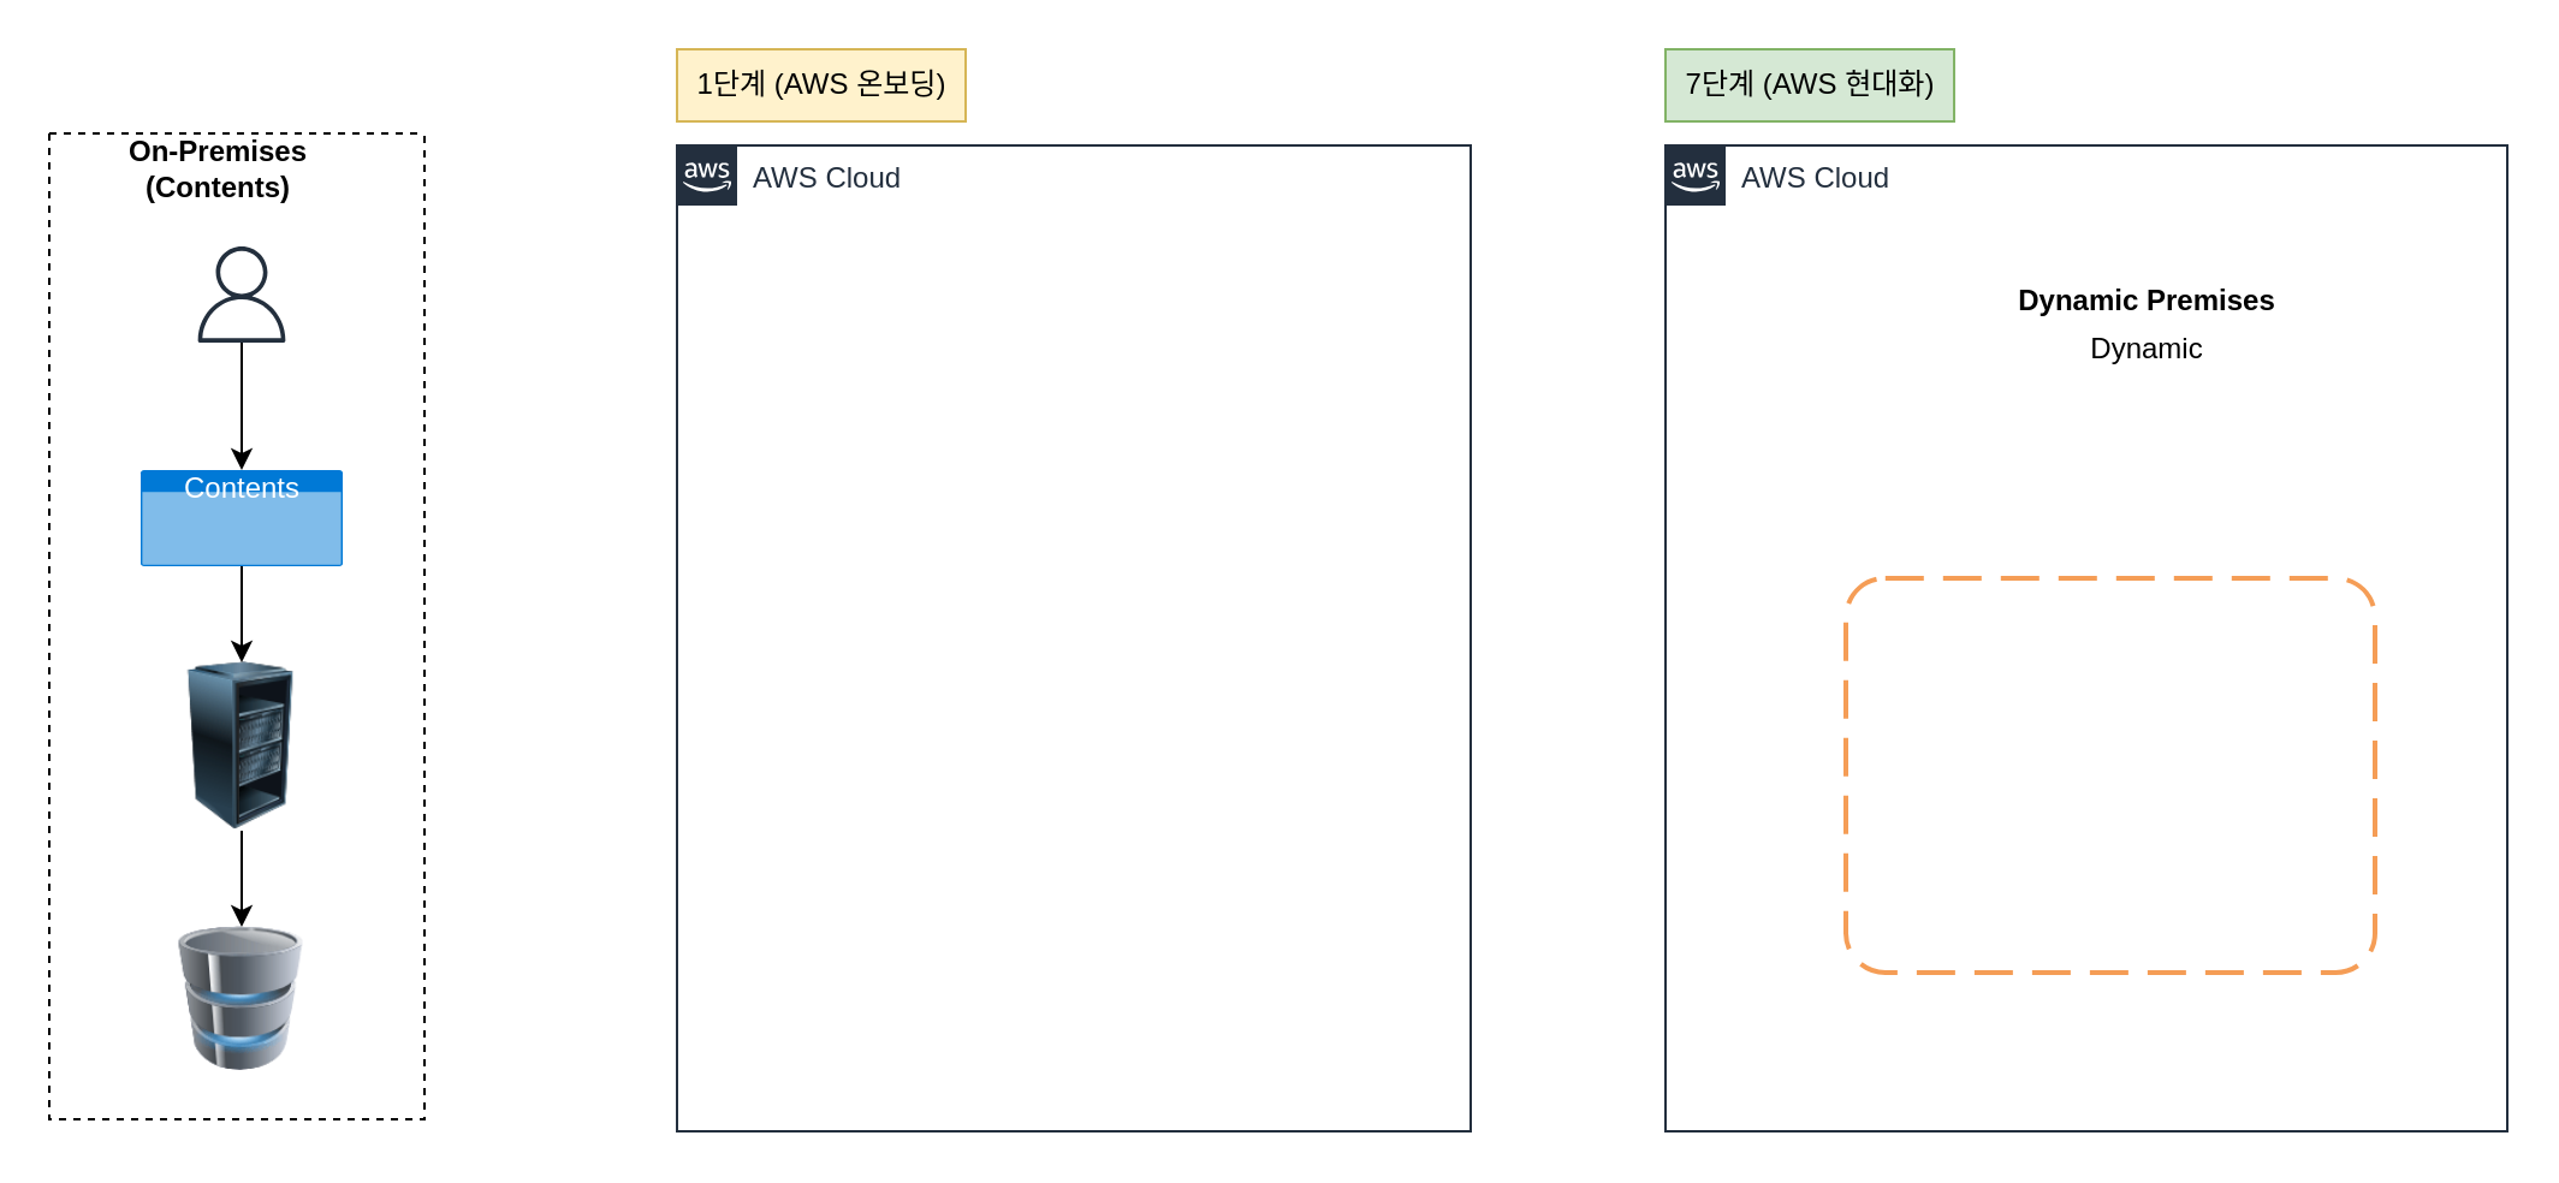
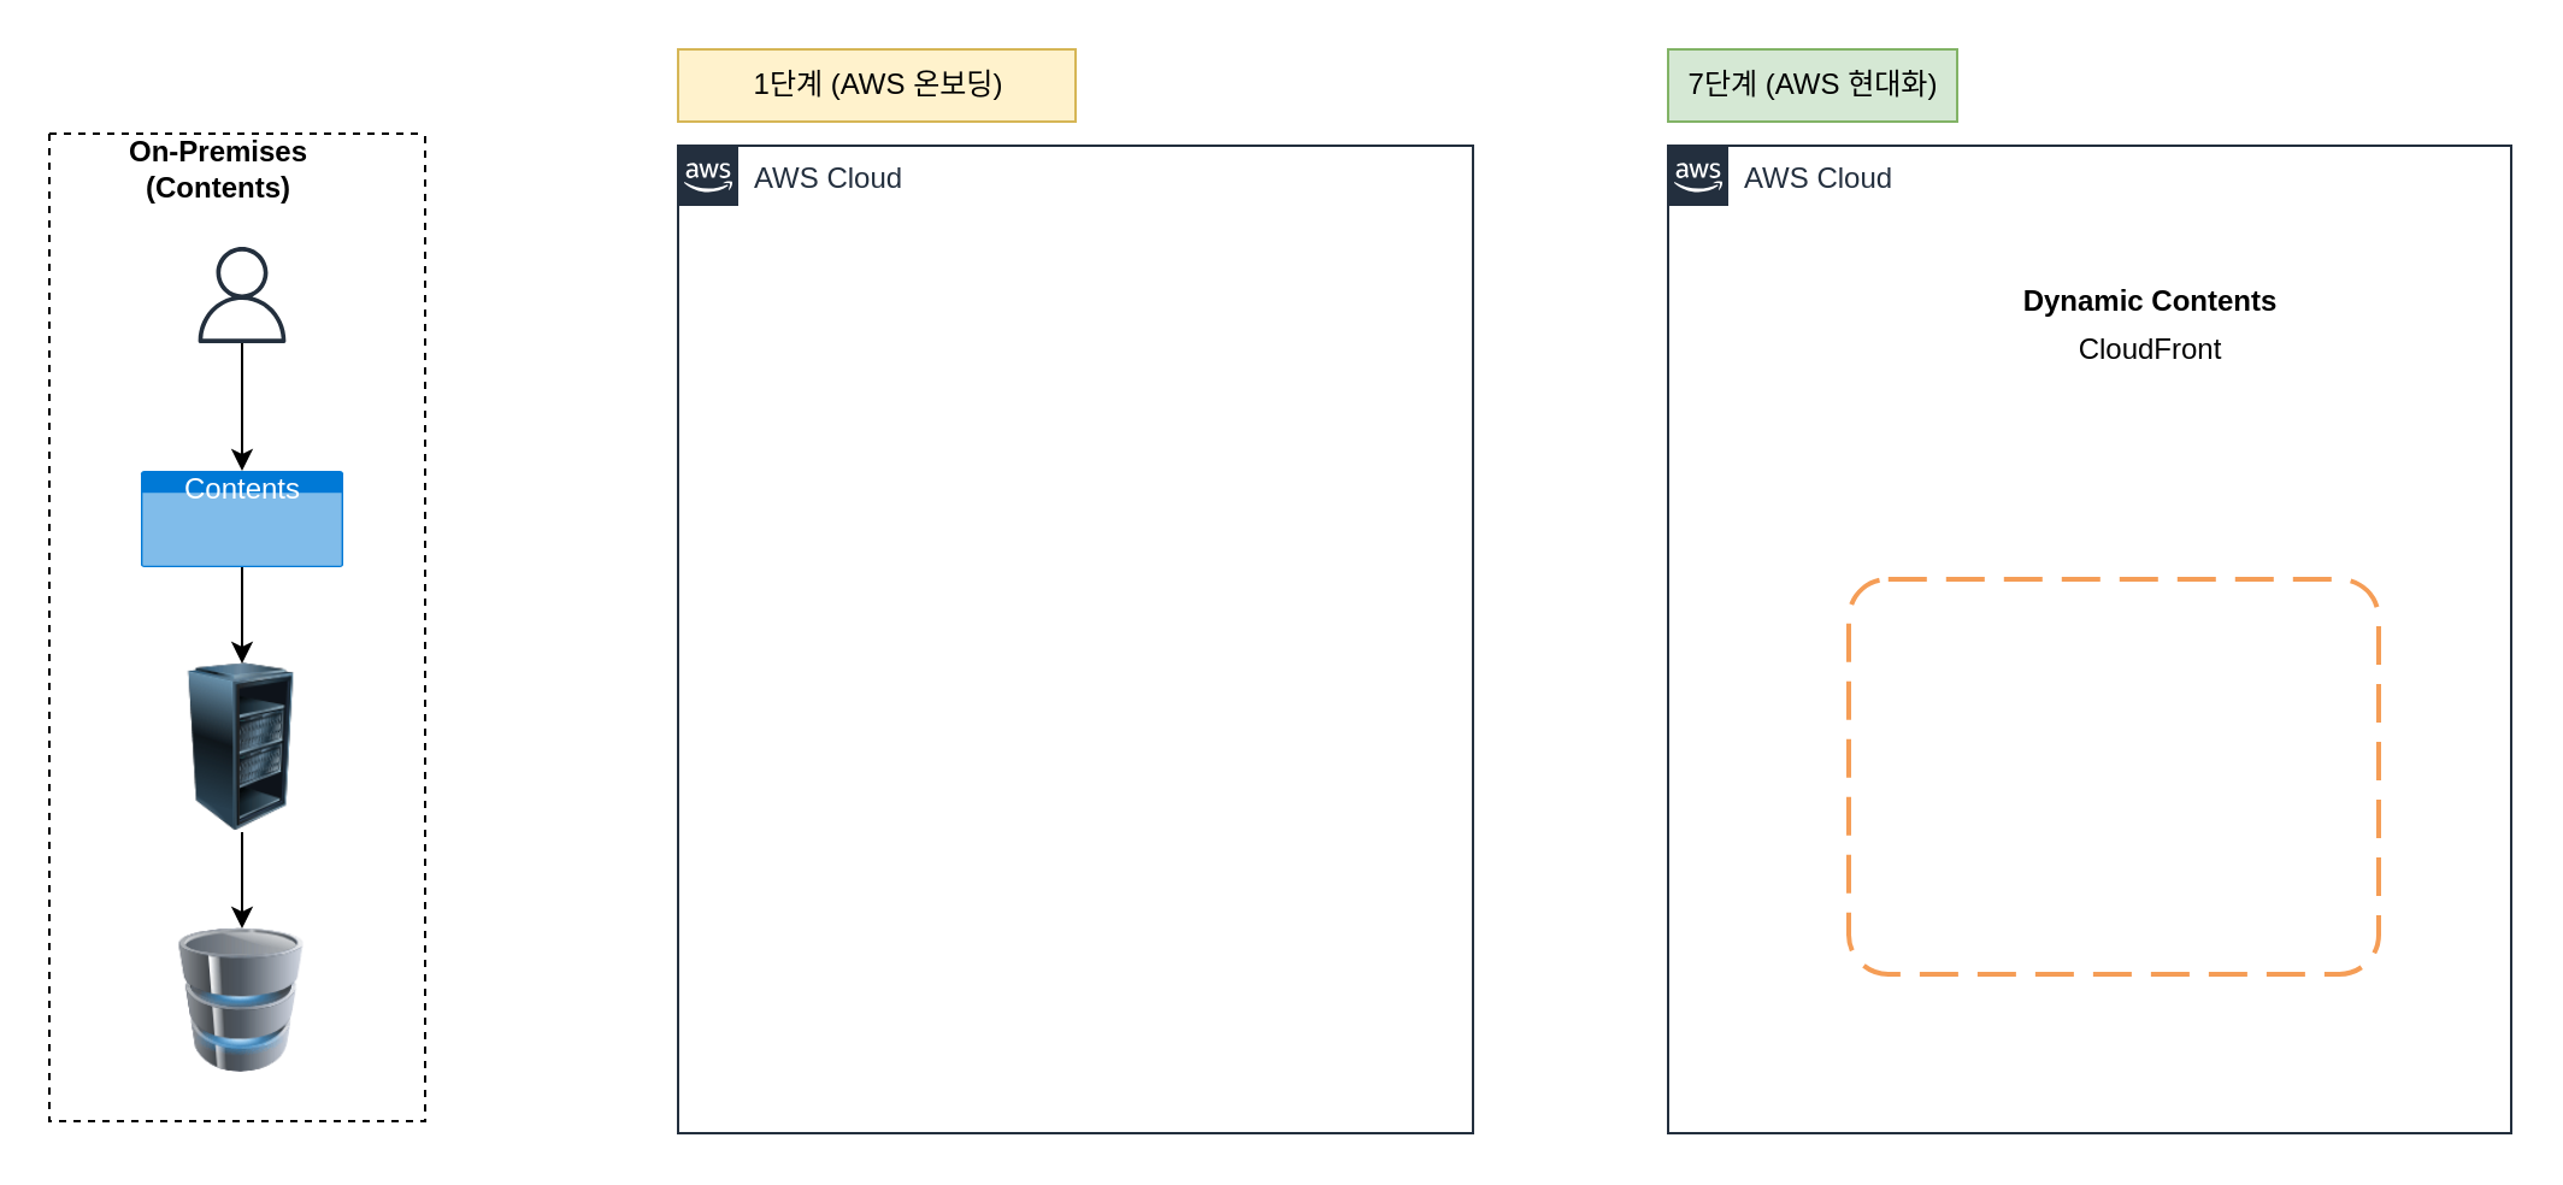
- <mxCell id="16" value="1단계 (AWS 온보딩)" style="text;html=1;align=center;verticalAlign=middle;resizable=0;points=[];autosize=1;strokeColor=#d6b656;fillColor=#fff2cc;" vertex="1" parent="1"><mxGeometry x="281" y="20" width="120" height="30" as="geometry" /></mxCell>
+ <mxCell id="16" value="1단계 (AWS 온보딩)" style="text;html=1;align=center;verticalAlign=middle;resizable=0;points=[];autosize=1;strokeColor=#d6b656;fillColor=#fff2cc;" vertex="1" parent="1"><mxGeometry x="281" y="20" width="165" height="30" as="geometry" /></mxCell>
- <mxCell id="14" value="Dynamic Premises" style="text;html=1;align=center;verticalAlign=middle;resizable=0;points=[];autosize=1;strokeColor=none;fillColor=none;fontStyle=1" vertex="1" parent="11"><mxGeometry x="135" y="50" width="130" height="30" as="geometry" /></mxCell>
+ <mxCell id="14" value="Dynamic Contents" style="text;html=1;align=center;verticalAlign=middle;resizable=0;points=[];autosize=1;strokeColor=none;fillColor=none;fontStyle=1" vertex="1" parent="11"><mxGeometry x="135" y="50" width="130" height="30" as="geometry" /></mxCell>
- <mxCell id="13" value="Dynamic" style="text;html=1;align=center;verticalAlign=middle;resizable=0;points=[];autosize=1;strokeColor=none;fillColor=none;" vertex="1" parent="11"><mxGeometry x="160" y="70" width="80" height="30" as="geometry" /></mxCell>
+ <mxCell id="13" value="CloudFront" style="text;html=1;align=center;verticalAlign=middle;resizable=0;points=[];autosize=1;strokeColor=none;fillColor=none;" vertex="1" parent="11"><mxGeometry x="160" y="70" width="80" height="30" as="geometry" /></mxCell>
